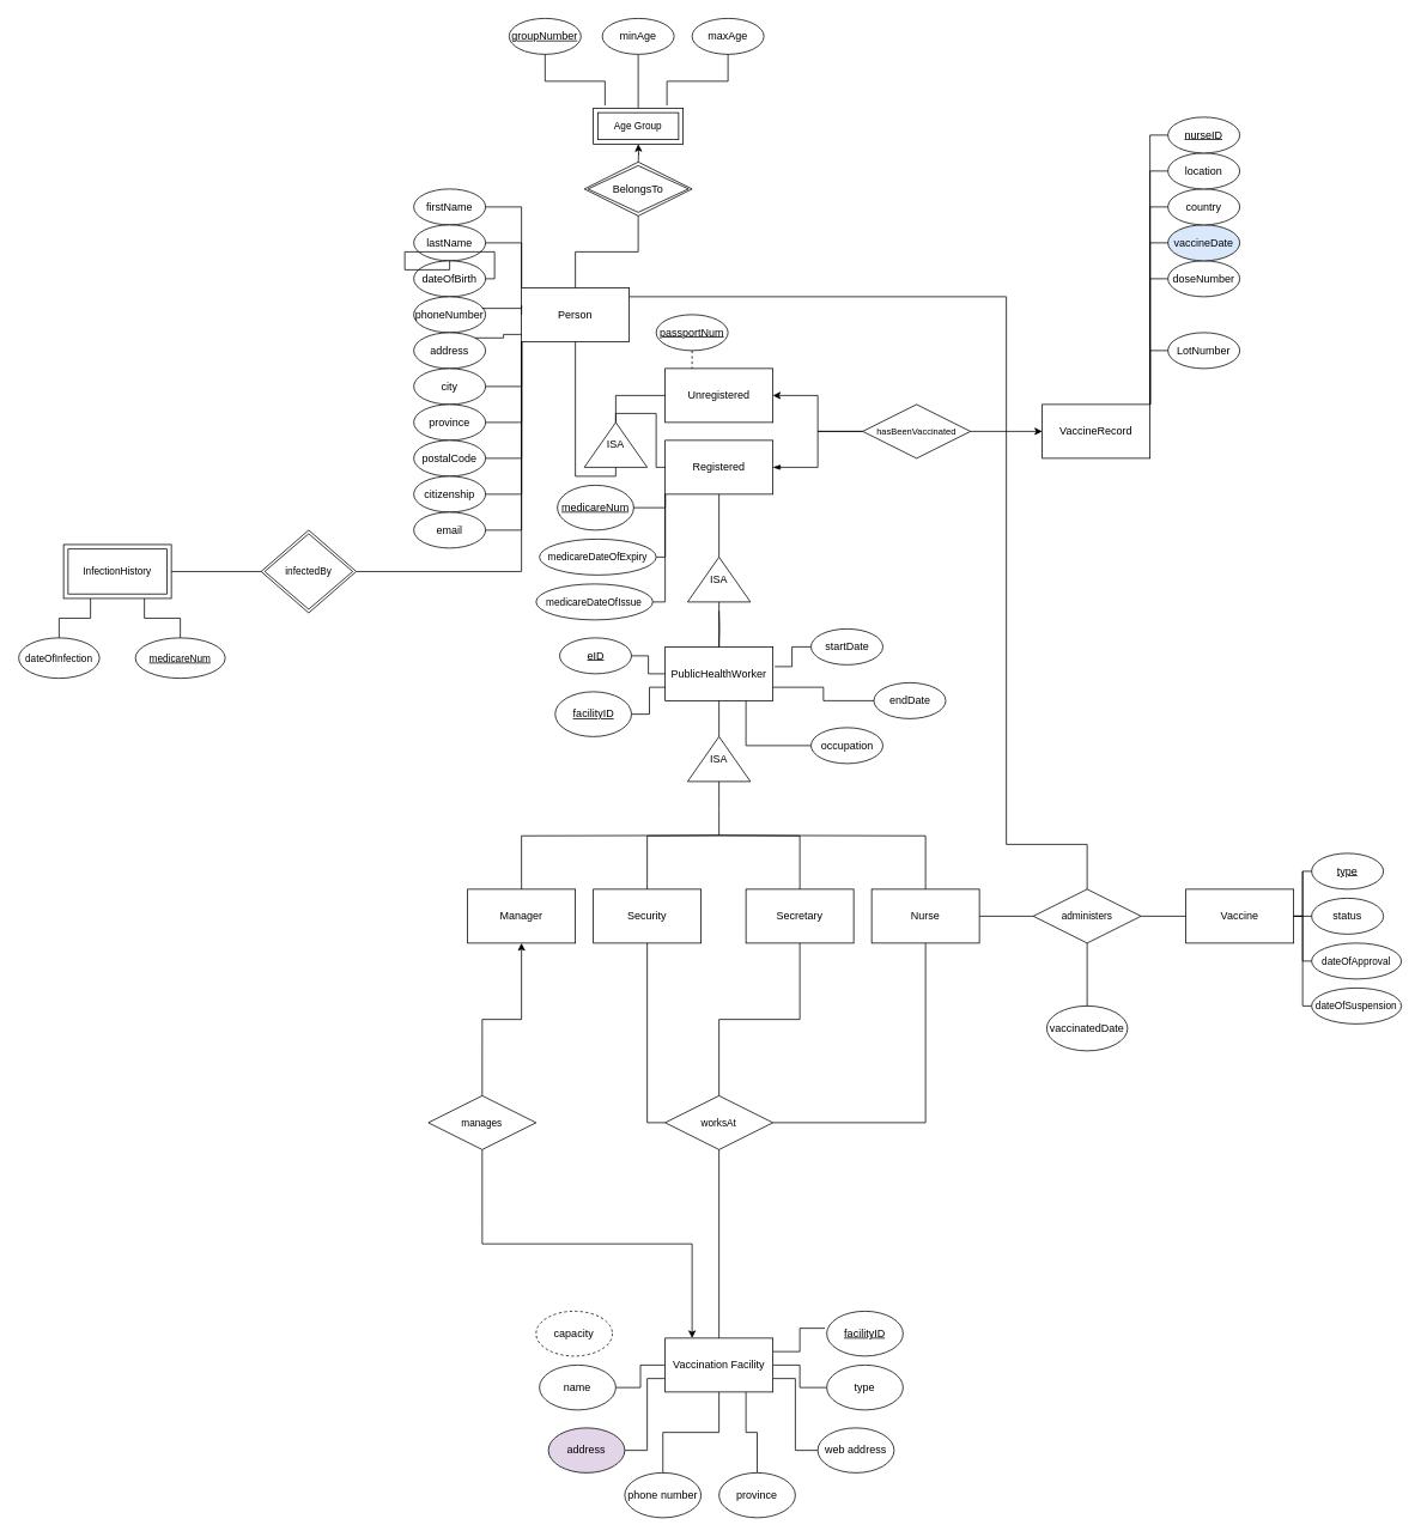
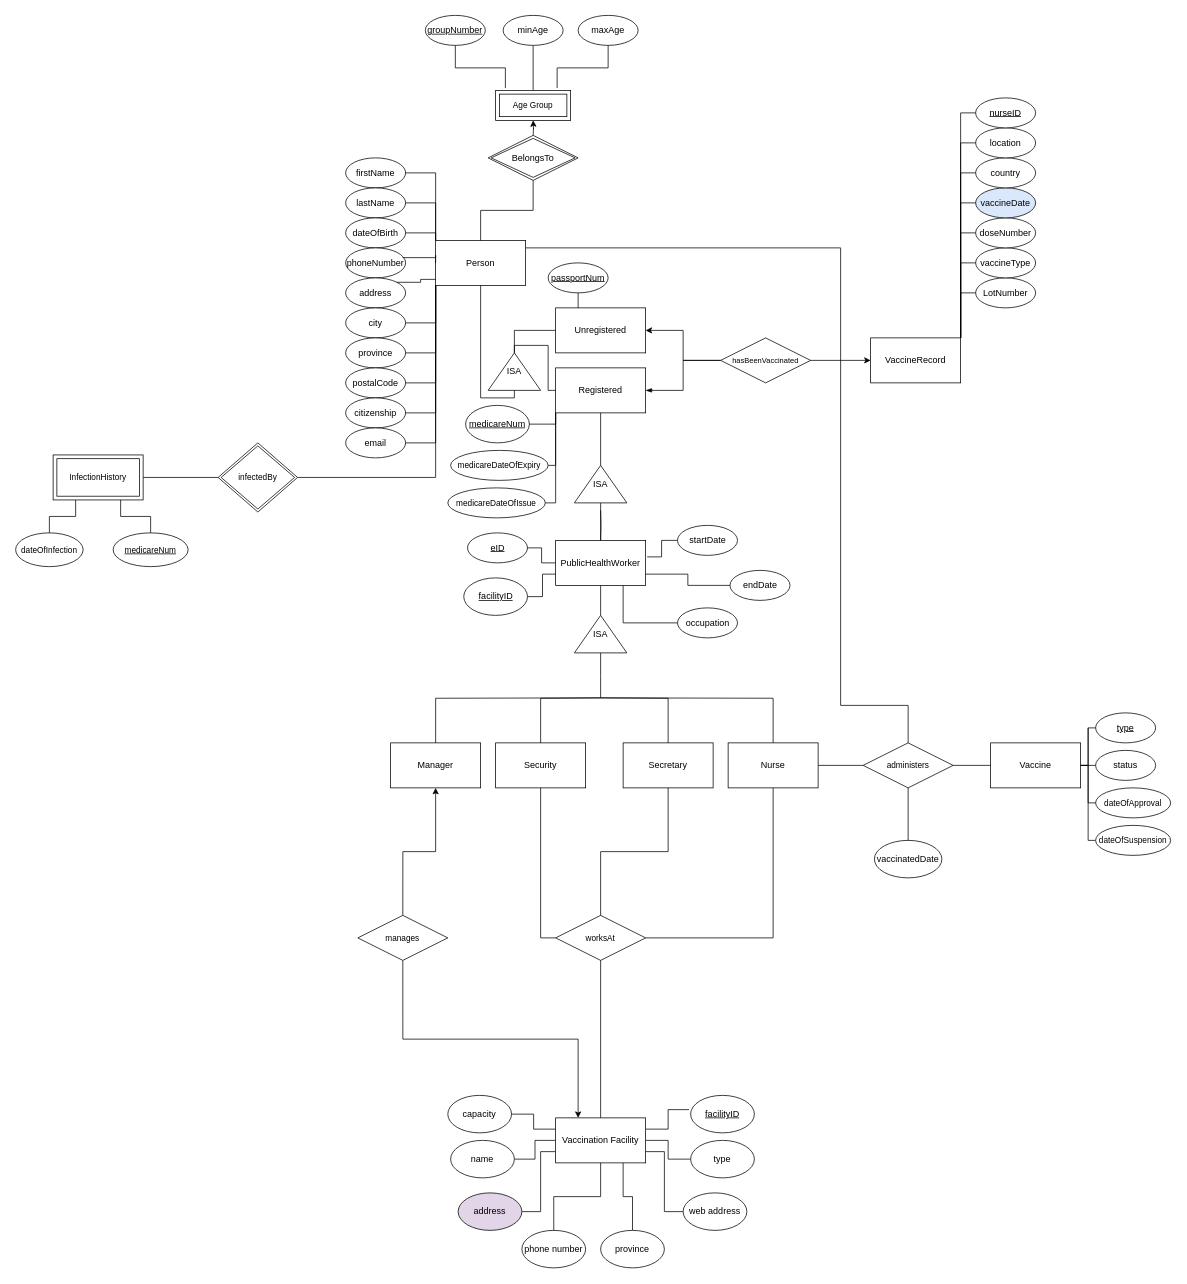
- <mxCell id="20" value="" style="endArrow=none;html=1;rounded=0;fontSize=6;edgeStyle=orthogonalEdgeStyle;exitX=1;exitY=0.5;exitDx=0;exitDy=0;" parent="1" source="5" target="4" edge="1"><mxGeometry relative="1" as="geometry"><mxPoint x="540" y="340" as="sourcePoint" /><mxPoint x="700" y="340" as="targetPoint" /></mxGeometry></mxCell>
+ <mxCell id="20" value="" style="endArrow=none;html=1;rounded=0;fontSize=6;edgeStyle=orthogonalEdgeStyle;entryX=0;entryY=0;entryDx=0;entryDy=0;exitX=1;exitY=0.5;exitDx=0;exitDy=0;" parent="1" source="5" target="2" edge="1"><mxGeometry relative="1" as="geometry"><mxPoint x="540" y="340" as="sourcePoint" /><mxPoint x="700" y="340" as="targetPoint" /></mxGeometry></mxCell>
+ <mxCell id="56" value="" style="endArrow=none;html=1;rounded=0;fontSize=12;edgeStyle=orthogonalEdgeStyle;entryX=0;entryY=0.5;entryDx=0;entryDy=0;exitX=1;exitY=0;exitDx=0;exitDy=0;" parent="1" source="42" target="55" edge="1"><mxGeometry relative="1" as="geometry"><mxPoint x="1290" y="460" as="sourcePoint" /><mxPoint x="1310" y="400" as="targetPoint" /></mxGeometry></mxCell>
+ <mxCell id="55" value="vaccineType" style="ellipse;whiteSpace=wrap;html=1;" parent="1" vertex="1"><mxGeometry x="1300" y="330" width="80" height="40" as="geometry" /></mxCell>
- <mxCell id="52" value="" style="endArrow=none;html=1;rounded=0;fontSize=12;edgeStyle=orthogonalEdgeStyle;entryX=0.25;entryY=0;entryDx=0;entryDy=0;dashed=1;" parent="1" source="51" target="37" edge="1"><mxGeometry relative="1" as="geometry"><mxPoint x="700" y="450" as="sourcePoint" /><mxPoint x="860" y="450" as="targetPoint" /></mxGeometry></mxCell>
+ <mxCell id="52" value="" style="endArrow=none;html=1;rounded=0;fontSize=12;edgeStyle=orthogonalEdgeStyle;entryX=0.25;entryY=0;entryDx=0;entryDy=0;" parent="1" source="51" target="37" edge="1"><mxGeometry relative="1" as="geometry"><mxPoint x="700" y="450" as="sourcePoint" /><mxPoint x="860" y="450" as="targetPoint" /></mxGeometry></mxCell>
- <mxCell id="111" value="capacity" style="ellipse;whiteSpace=wrap;html=1;dashed=1;" parent="1" vertex="1"><mxGeometry x="596.25" y="1460" width="85" height="50" as="geometry" /></mxCell>
+ <mxCell id="111" value="capacity" style="ellipse;whiteSpace=wrap;html=1;" parent="1" vertex="1"><mxGeometry x="596.25" y="1460" width="85" height="50" as="geometry" /></mxCell>
+ <mxCell id="97" style="edgeStyle=orthogonalEdgeStyle;rounded=0;orthogonalLoop=1;jettySize=auto;html=1;exitX=0;exitY=0.25;exitDx=0;exitDy=0;fontSize=11;fontColor=default;startArrow=none;startFill=0;endArrow=none;endFill=0;" parent="1" source="105" target="111" edge="1"><mxGeometry relative="1" as="geometry" /></mxCell>
